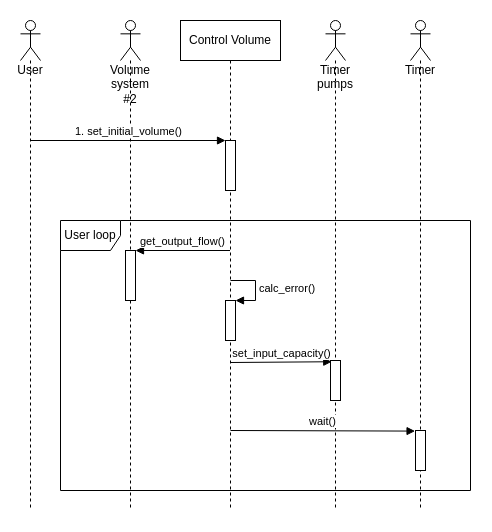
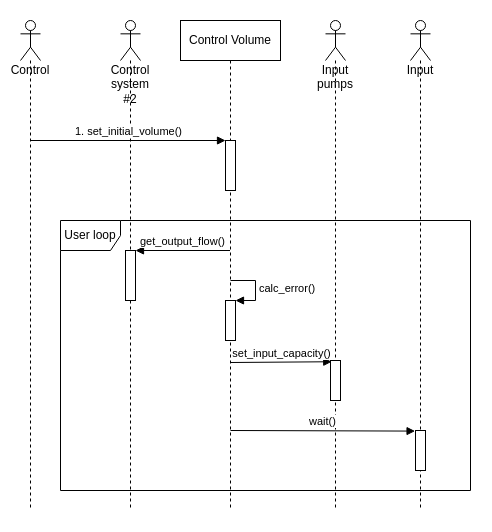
- <mxCell id="2" value="User" style="shape=umlLifeline;participant=umlActor;perimeter=lifelinePerimeter;whiteSpace=wrap;html=1;container=1;collapsible=0;recursiveResize=0;verticalAlign=top;spacingTop=36;outlineConnect=0;" parent="1" vertex="1"><mxGeometry x="20" y="20" width="20" height="490" as="geometry" /></mxCell>
+ <mxCell id="2" value="Control" style="shape=umlLifeline;participant=umlActor;perimeter=lifelinePerimeter;whiteSpace=wrap;html=1;container=1;collapsible=0;recursiveResize=0;verticalAlign=top;spacingTop=36;outlineConnect=0;" parent="1" vertex="1"><mxGeometry x="20" y="20" width="20" height="490" as="geometry" /></mxCell>
- <mxCell id="13" value="Timer" style="shape=umlLifeline;participant=umlActor;perimeter=lifelinePerimeter;whiteSpace=wrap;html=1;container=1;collapsible=0;recursiveResize=0;verticalAlign=top;spacingTop=36;outlineConnect=0;" vertex="1" parent="1"><mxGeometry x="410" y="20" width="20" height="490" as="geometry" /></mxCell>
+ <mxCell id="13" value="Input" style="shape=umlLifeline;participant=umlActor;perimeter=lifelinePerimeter;whiteSpace=wrap;html=1;container=1;collapsible=0;recursiveResize=0;verticalAlign=top;spacingTop=36;outlineConnect=0;" vertex="1" parent="1"><mxGeometry x="410" y="20" width="20" height="490" as="geometry" /></mxCell>
- <mxCell id="6" value="Timer pumps" style="shape=umlLifeline;participant=umlActor;perimeter=lifelinePerimeter;whiteSpace=wrap;html=1;container=1;collapsible=0;recursiveResize=0;verticalAlign=top;spacingTop=36;outlineConnect=0;" parent="1" vertex="1"><mxGeometry x="325" y="20" width="20" height="490" as="geometry" /></mxCell>
+ <mxCell id="6" value="Input pumps" style="shape=umlLifeline;participant=umlActor;perimeter=lifelinePerimeter;whiteSpace=wrap;html=1;container=1;collapsible=0;recursiveResize=0;verticalAlign=top;spacingTop=36;outlineConnect=0;" parent="1" vertex="1"><mxGeometry x="325" y="20" width="20" height="490" as="geometry" /></mxCell>
- <mxCell id="5" value="Volume system #2" style="shape=umlLifeline;participant=umlActor;perimeter=lifelinePerimeter;whiteSpace=wrap;html=1;container=1;collapsible=0;recursiveResize=0;verticalAlign=top;spacingTop=36;outlineConnect=0;" parent="1" vertex="1"><mxGeometry x="120" y="20" width="20" height="490" as="geometry" /></mxCell>
+ <mxCell id="5" value="Control system #2" style="shape=umlLifeline;participant=umlActor;perimeter=lifelinePerimeter;whiteSpace=wrap;html=1;container=1;collapsible=0;recursiveResize=0;verticalAlign=top;spacingTop=36;outlineConnect=0;" parent="1" vertex="1"><mxGeometry x="120" y="20" width="20" height="490" as="geometry" /></mxCell>
